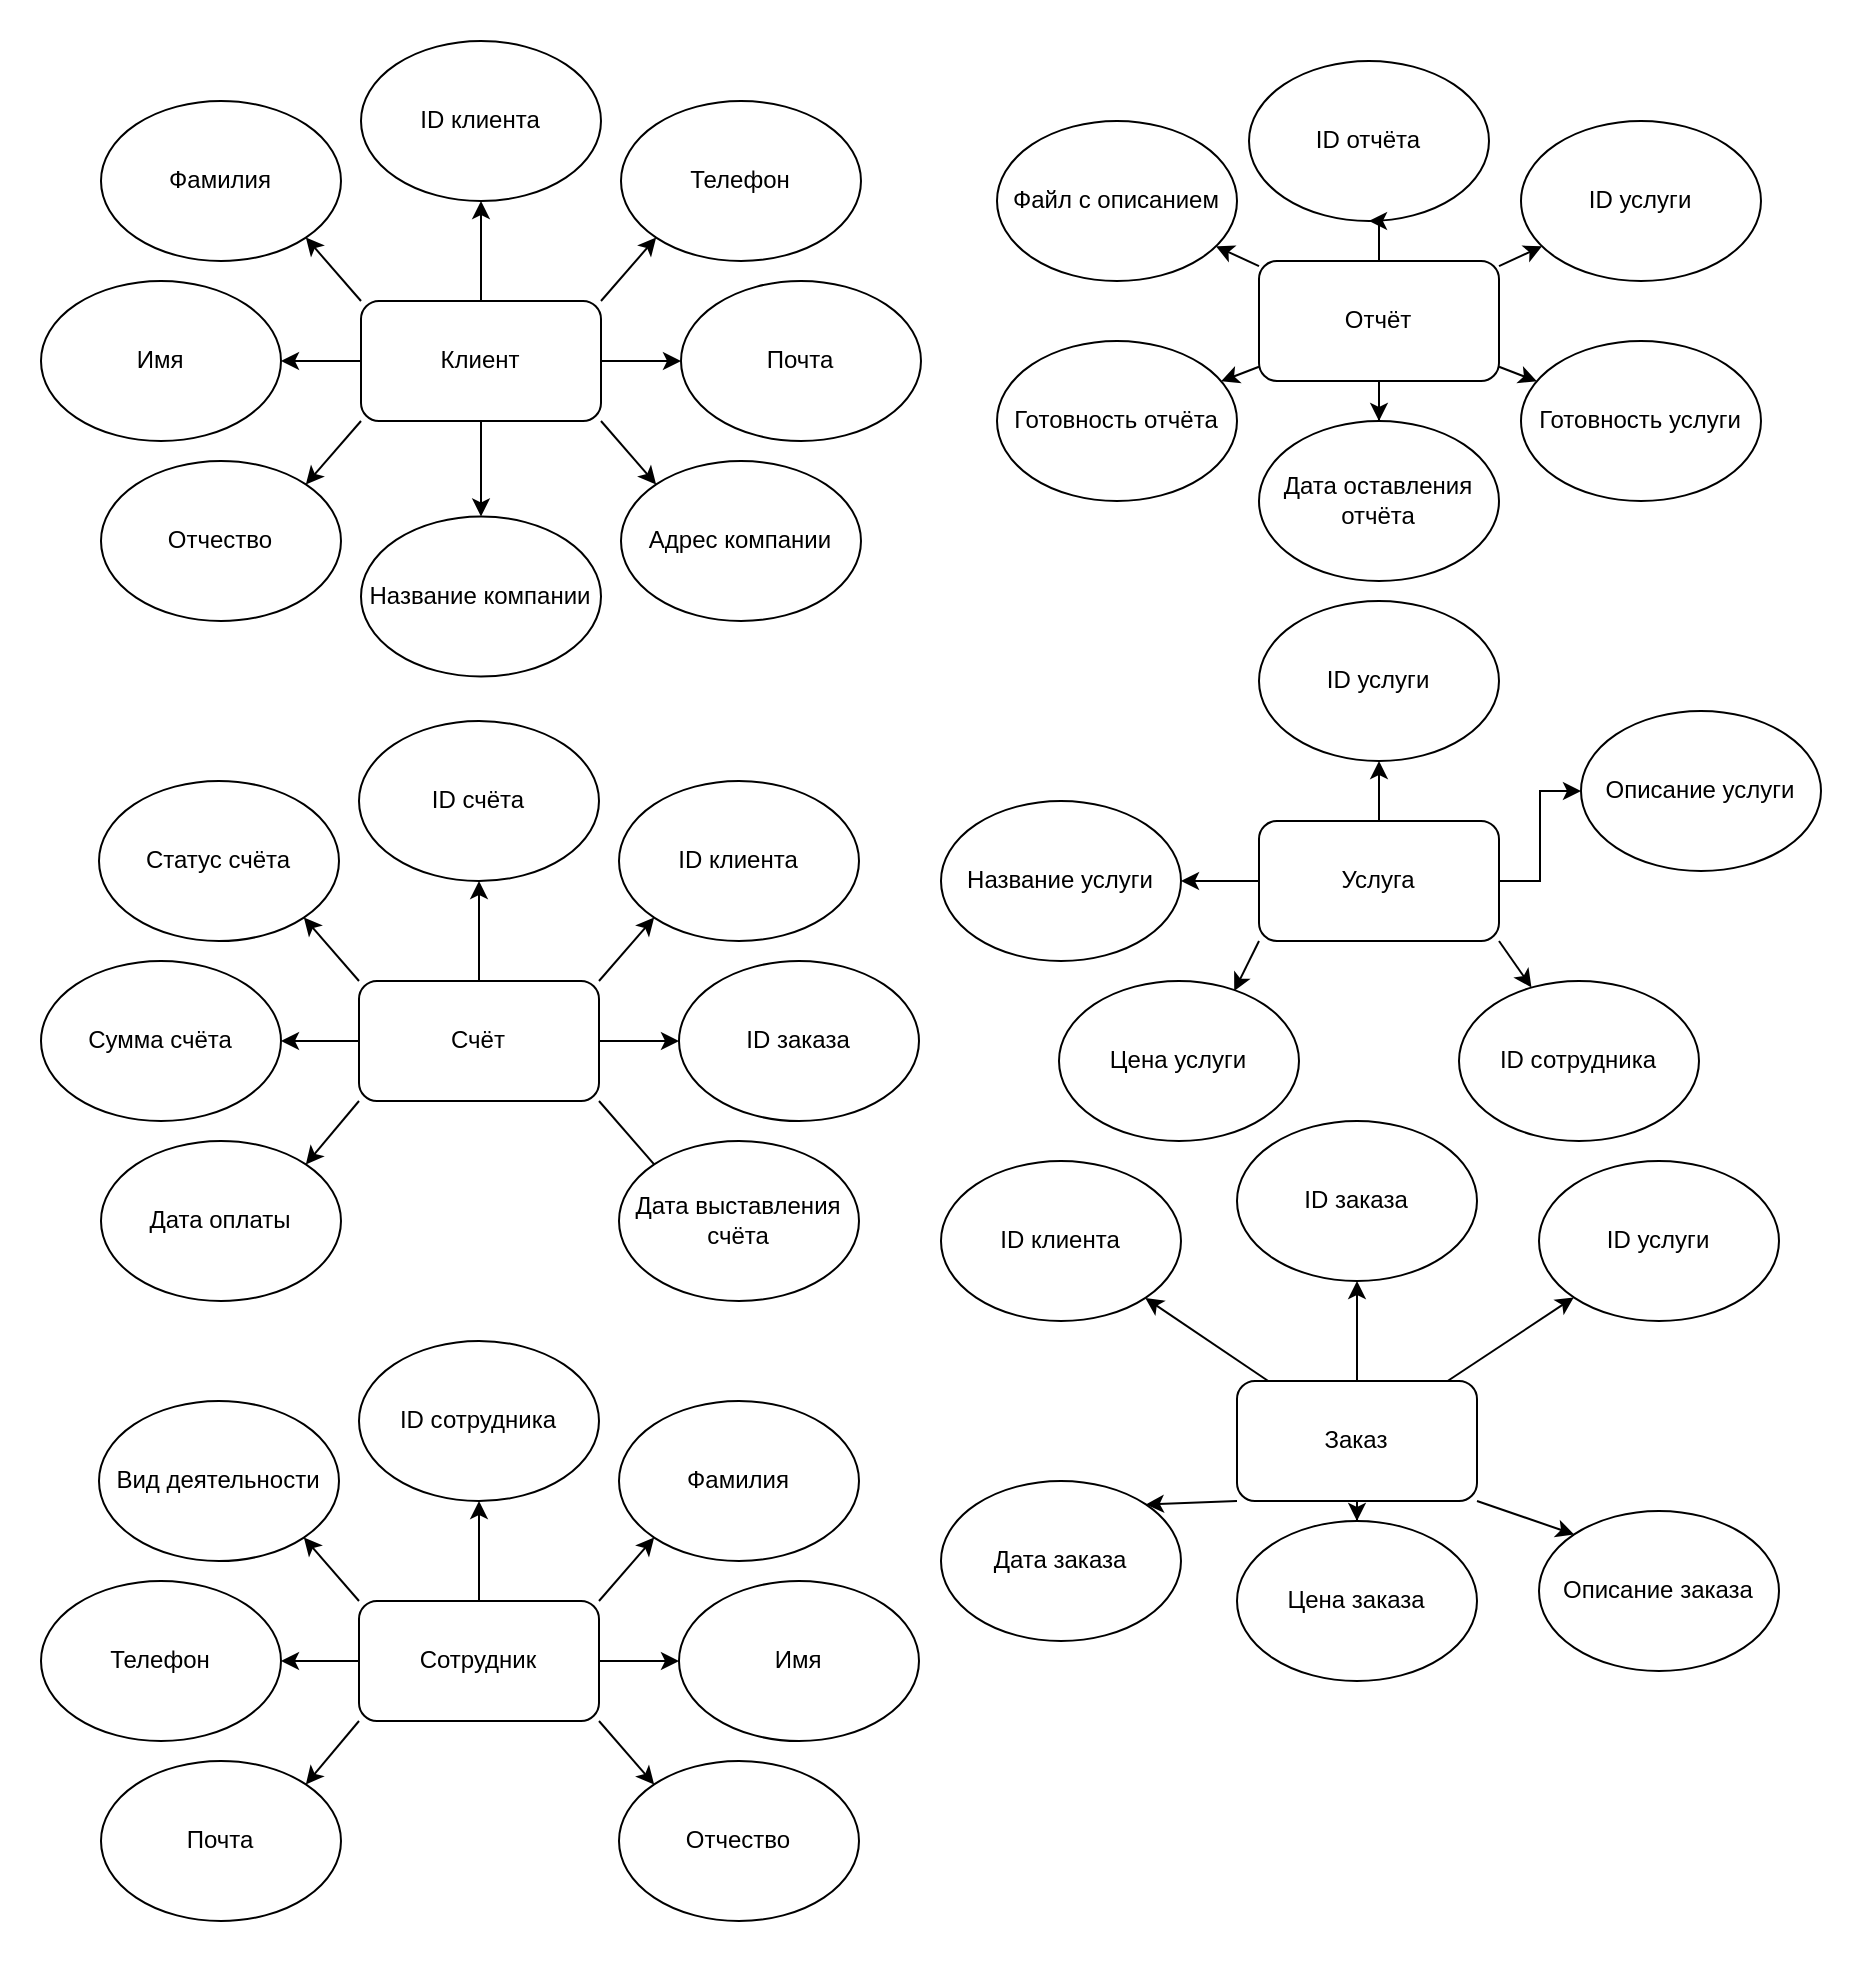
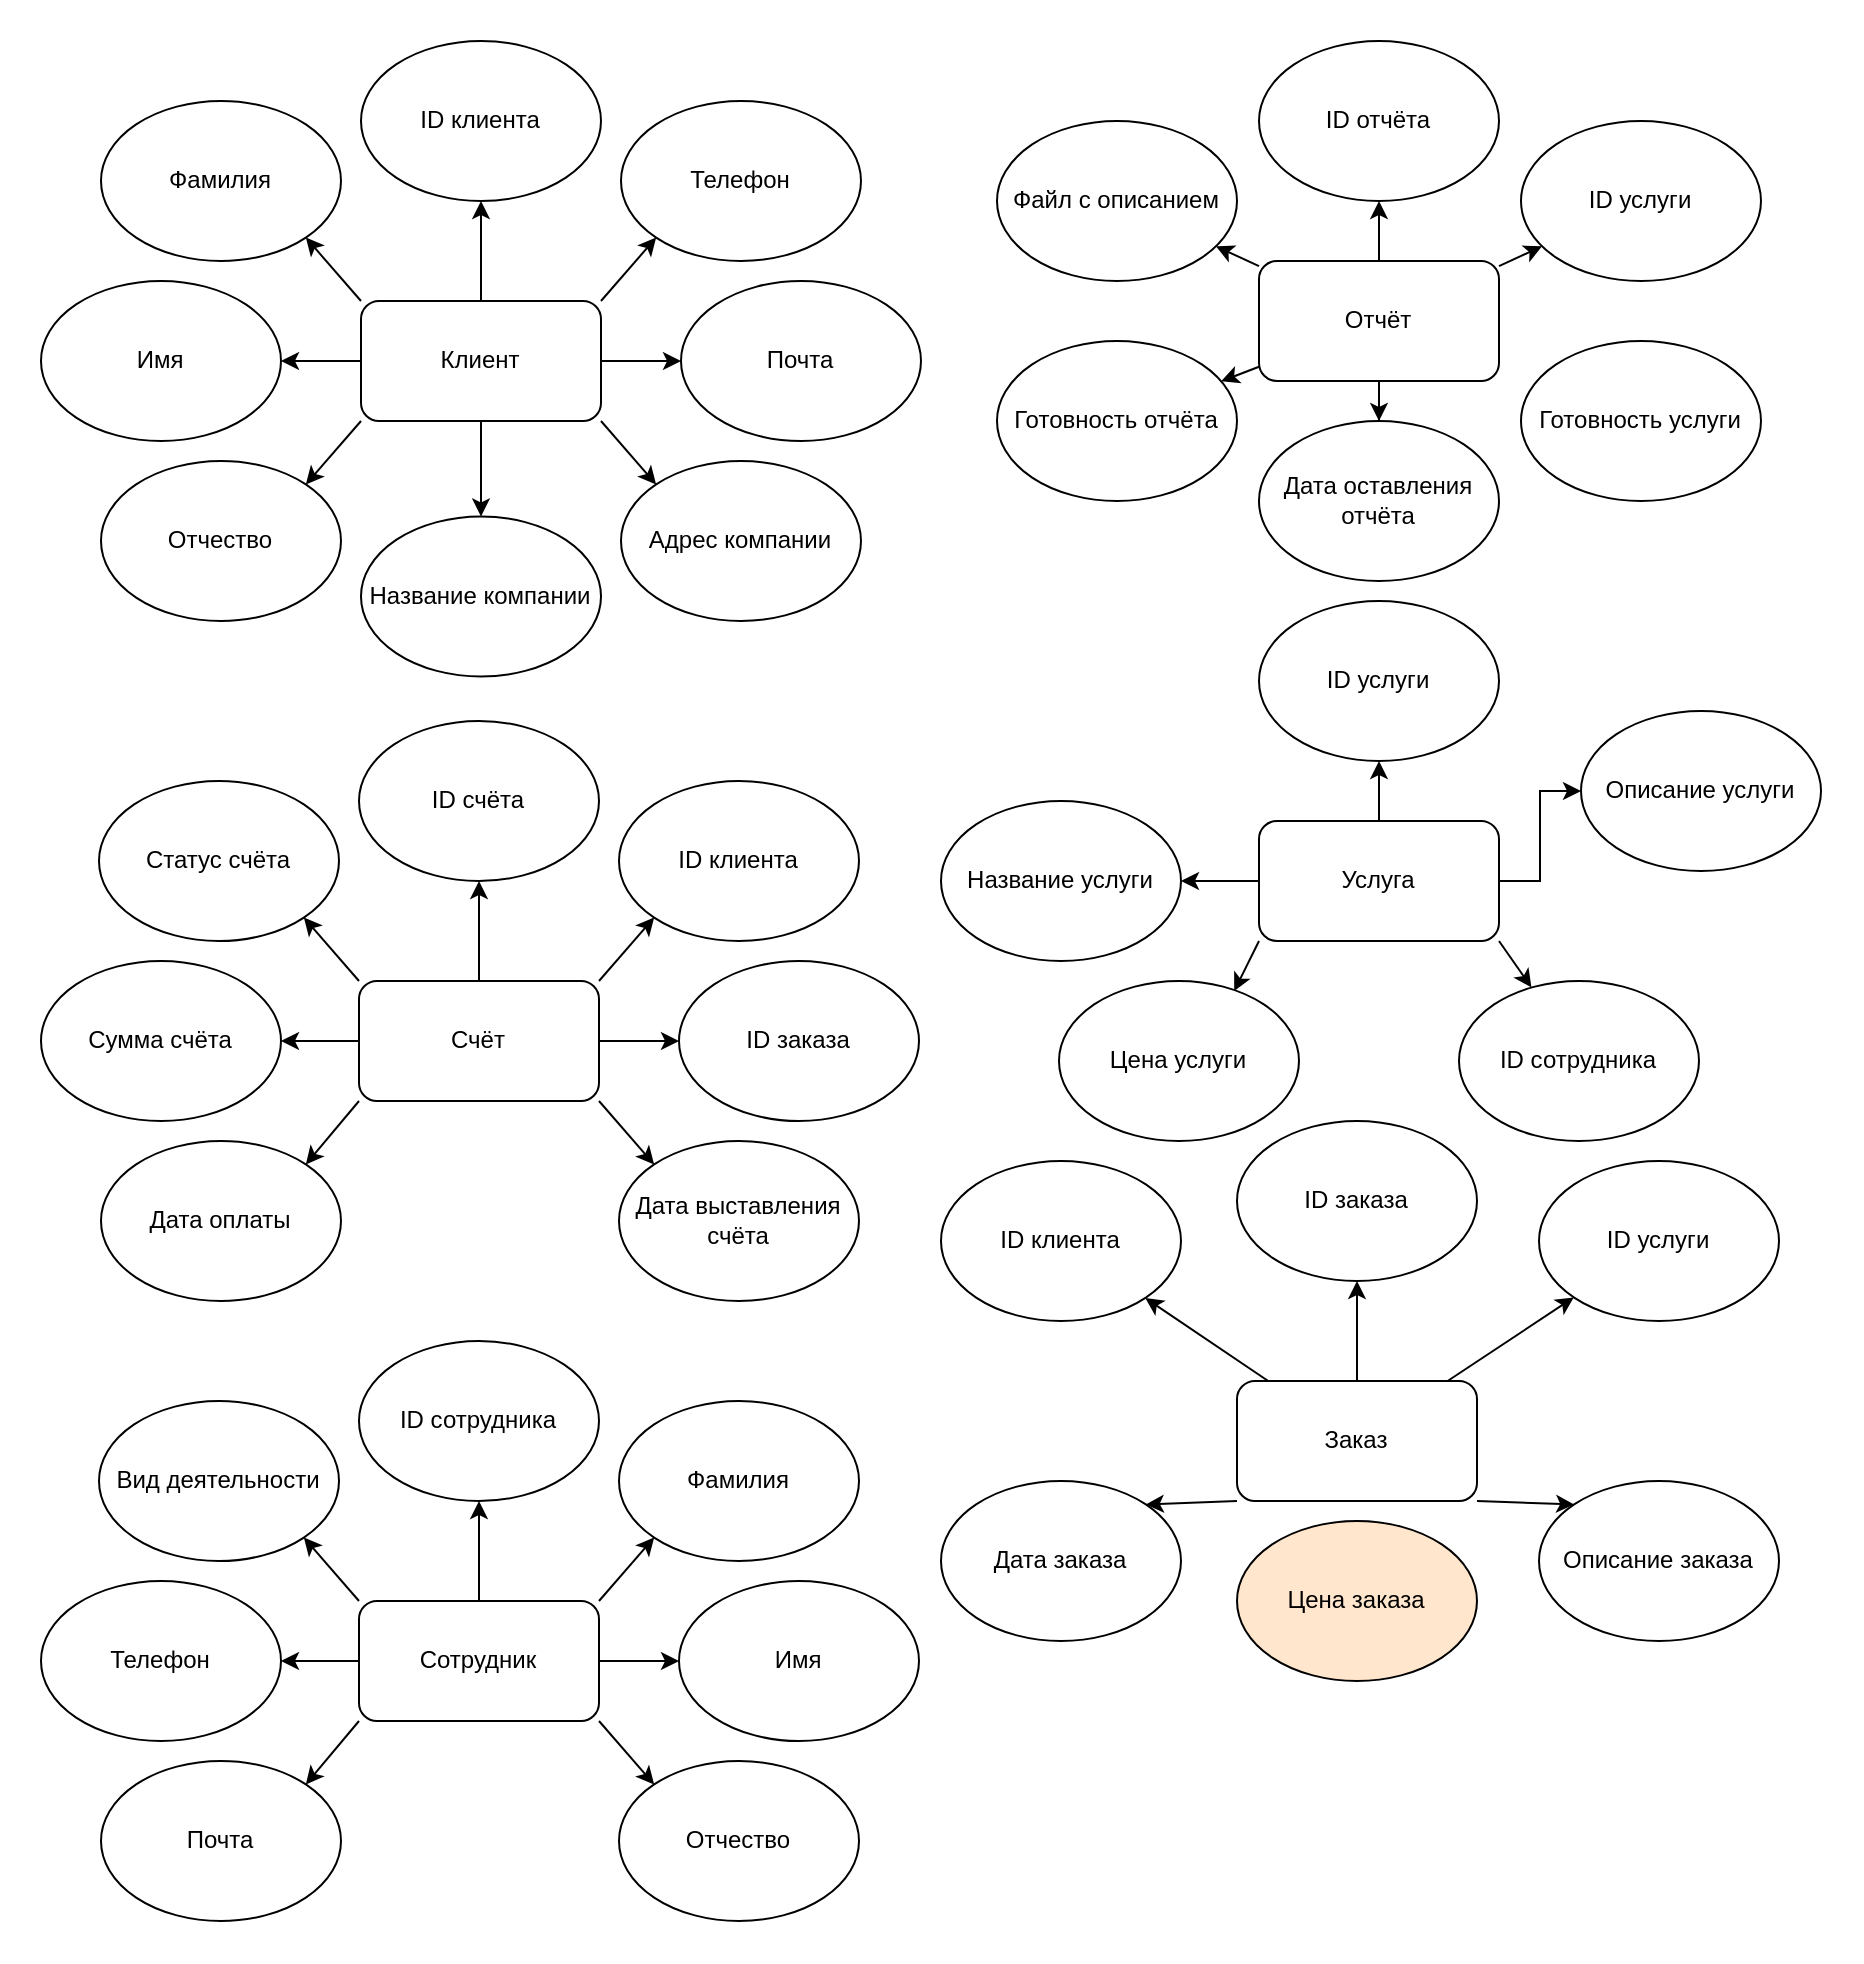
- <mxCell id="73" value="ID отчёта" style="ellipse;whiteSpace=wrap;html=1;" vertex="1" parent="1"><mxGeometry x="624" y="30" width="120" height="80" as="geometry" /></mxCell>
+ <mxCell id="73" value="ID отчёта" style="ellipse;whiteSpace=wrap;html=1;" vertex="1" parent="1"><mxGeometry x="629" y="20" width="120" height="80" as="geometry" /></mxCell>
- <mxCell id="78" style="rounded=0;orthogonalLoop=1;jettySize=auto;html=1;" edge="1" parent="1" source="80" target="82"><mxGeometry relative="1" as="geometry" /></mxCell>
- <mxCell id="22" style="rounded=0;orthogonalLoop=1;jettySize=auto;html=1;exitX=1;exitY=1;exitDx=0;exitDy=0;entryX=0;entryY=0;entryDx=0;entryDy=0;endArrow=none;" edge="1" parent="1" source="27" target="31"><mxGeometry relative="1" as="geometry" /></mxCell>
+ <mxCell id="22" style="rounded=0;orthogonalLoop=1;jettySize=auto;html=1;exitX=1;exitY=1;exitDx=0;exitDy=0;entryX=0;entryY=0;entryDx=0;entryDy=0;" edge="1" parent="1" source="27" target="31"><mxGeometry relative="1" as="geometry" /></mxCell>
- <mxCell id="64" style="edgeStyle=orthogonalEdgeStyle;rounded=0;orthogonalLoop=1;jettySize=auto;html=1;" edge="1" parent="1" source="67" target="72"><mxGeometry relative="1" as="geometry" /></mxCell>
- <mxCell id="68" value="Описание заказа" style="ellipse;whiteSpace=wrap;html=1;" vertex="1" parent="1"><mxGeometry x="769" y="755" width="120" height="80" as="geometry" /></mxCell>
+ <mxCell id="68" value="Описание заказа" style="ellipse;whiteSpace=wrap;html=1;" vertex="1" parent="1"><mxGeometry x="769" y="740" width="120" height="80" as="geometry" /></mxCell>
- <mxCell id="72" value="Цена заказа" style="ellipse;whiteSpace=wrap;html=1;" vertex="1" parent="1"><mxGeometry x="618" y="760" width="120" height="80" as="geometry" /></mxCell>
+ <mxCell id="72" value="Цена заказа" style="ellipse;whiteSpace=wrap;html=1;fillColor=#ffe6cc;" vertex="1" parent="1"><mxGeometry x="618" y="760" width="120" height="80" as="geometry" /></mxCell>
